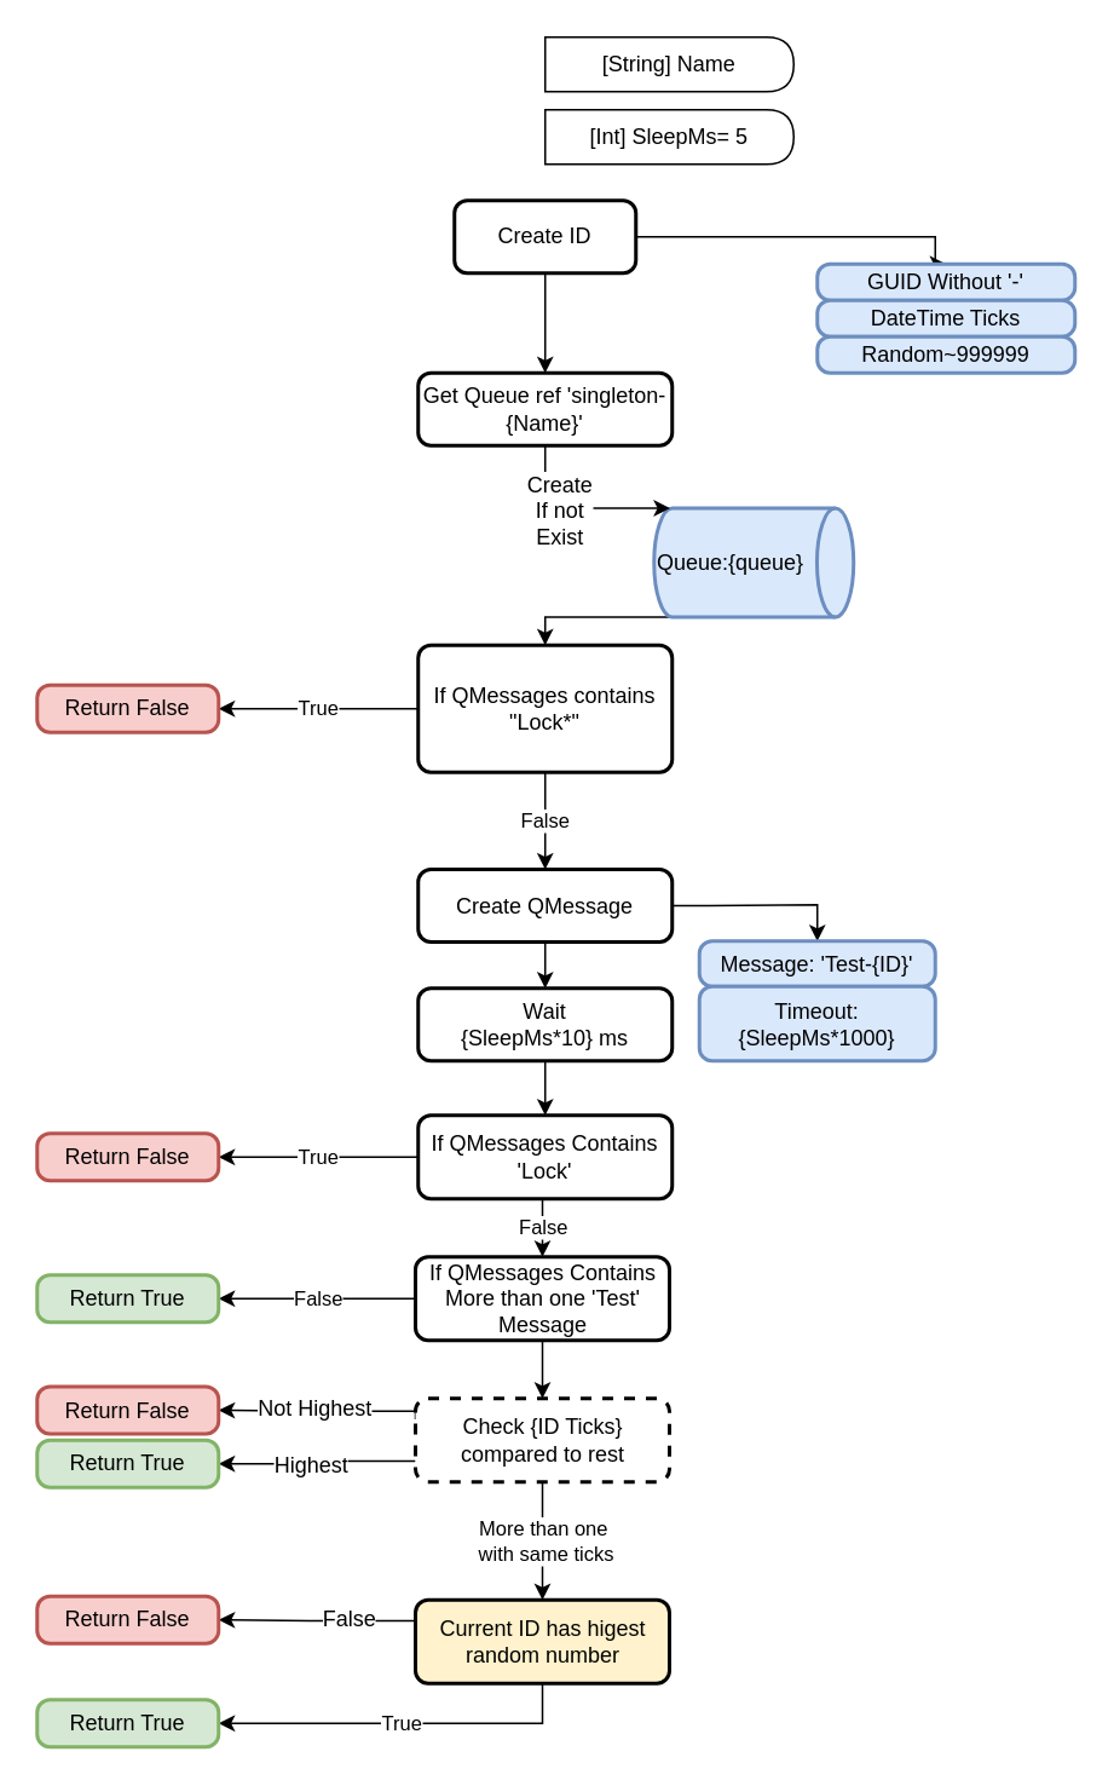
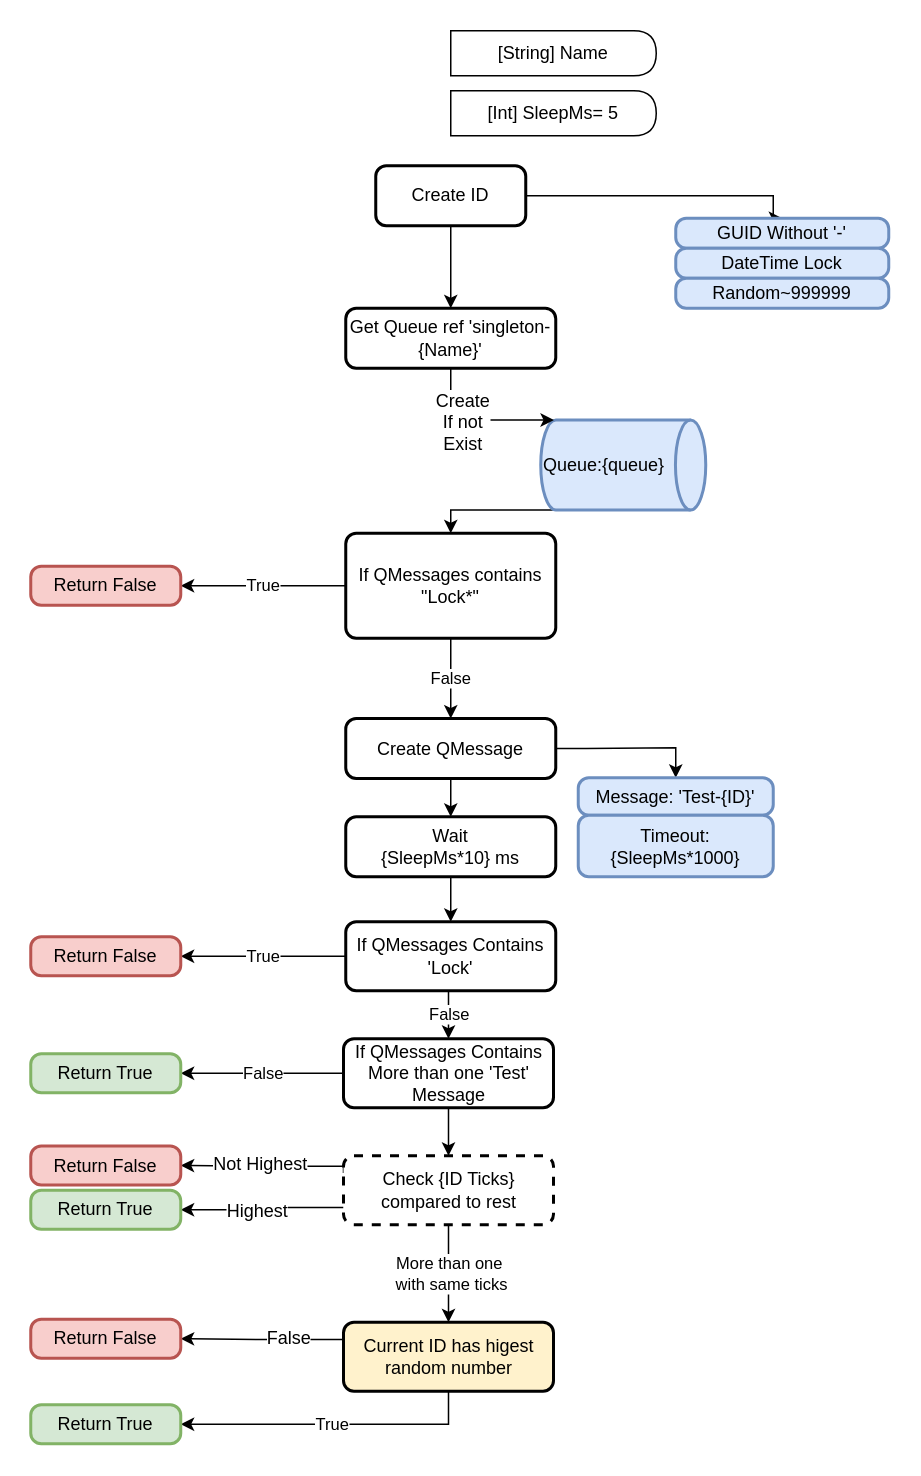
- <mxCell id="21" value="DateTime Ticks" style="rounded=1;whiteSpace=wrap;html=1;absoluteArcSize=1;arcSize=14;strokeWidth=2;fillColor=#dae8fc;strokeColor=#6c8ebf;" vertex="1" parent="1"><mxGeometry x="450" y="165" width="142" height="20" as="geometry" /></mxCell>
+ <mxCell id="21" value="DateTime Lock" style="rounded=1;whiteSpace=wrap;html=1;absoluteArcSize=1;arcSize=14;strokeWidth=2;fillColor=#dae8fc;strokeColor=#6c8ebf;" vertex="1" parent="1"><mxGeometry x="450" y="165" width="142" height="20" as="geometry" /></mxCell>
